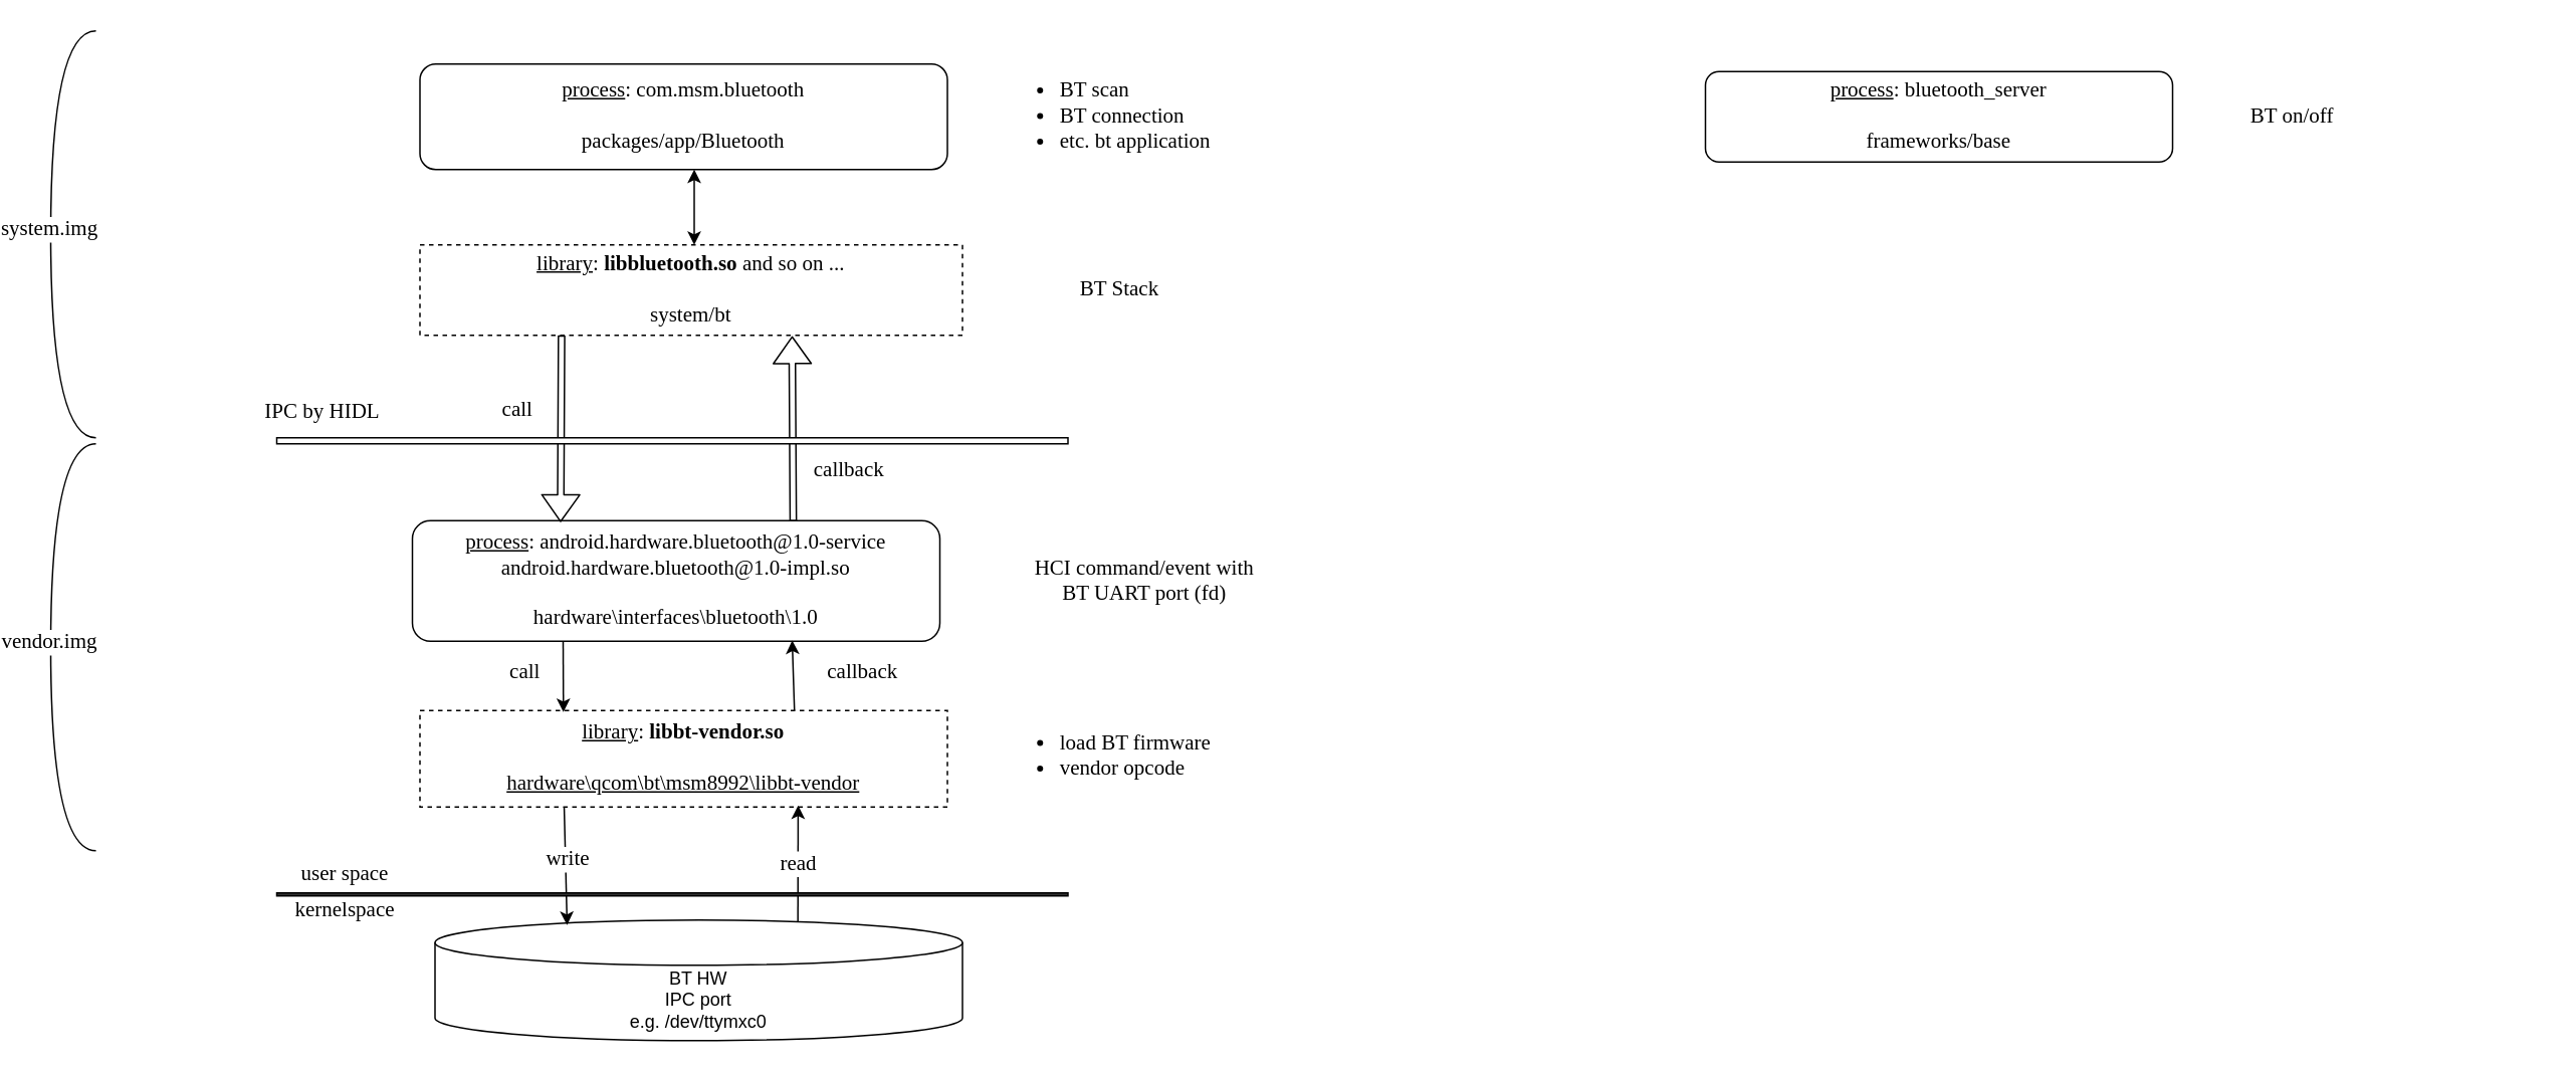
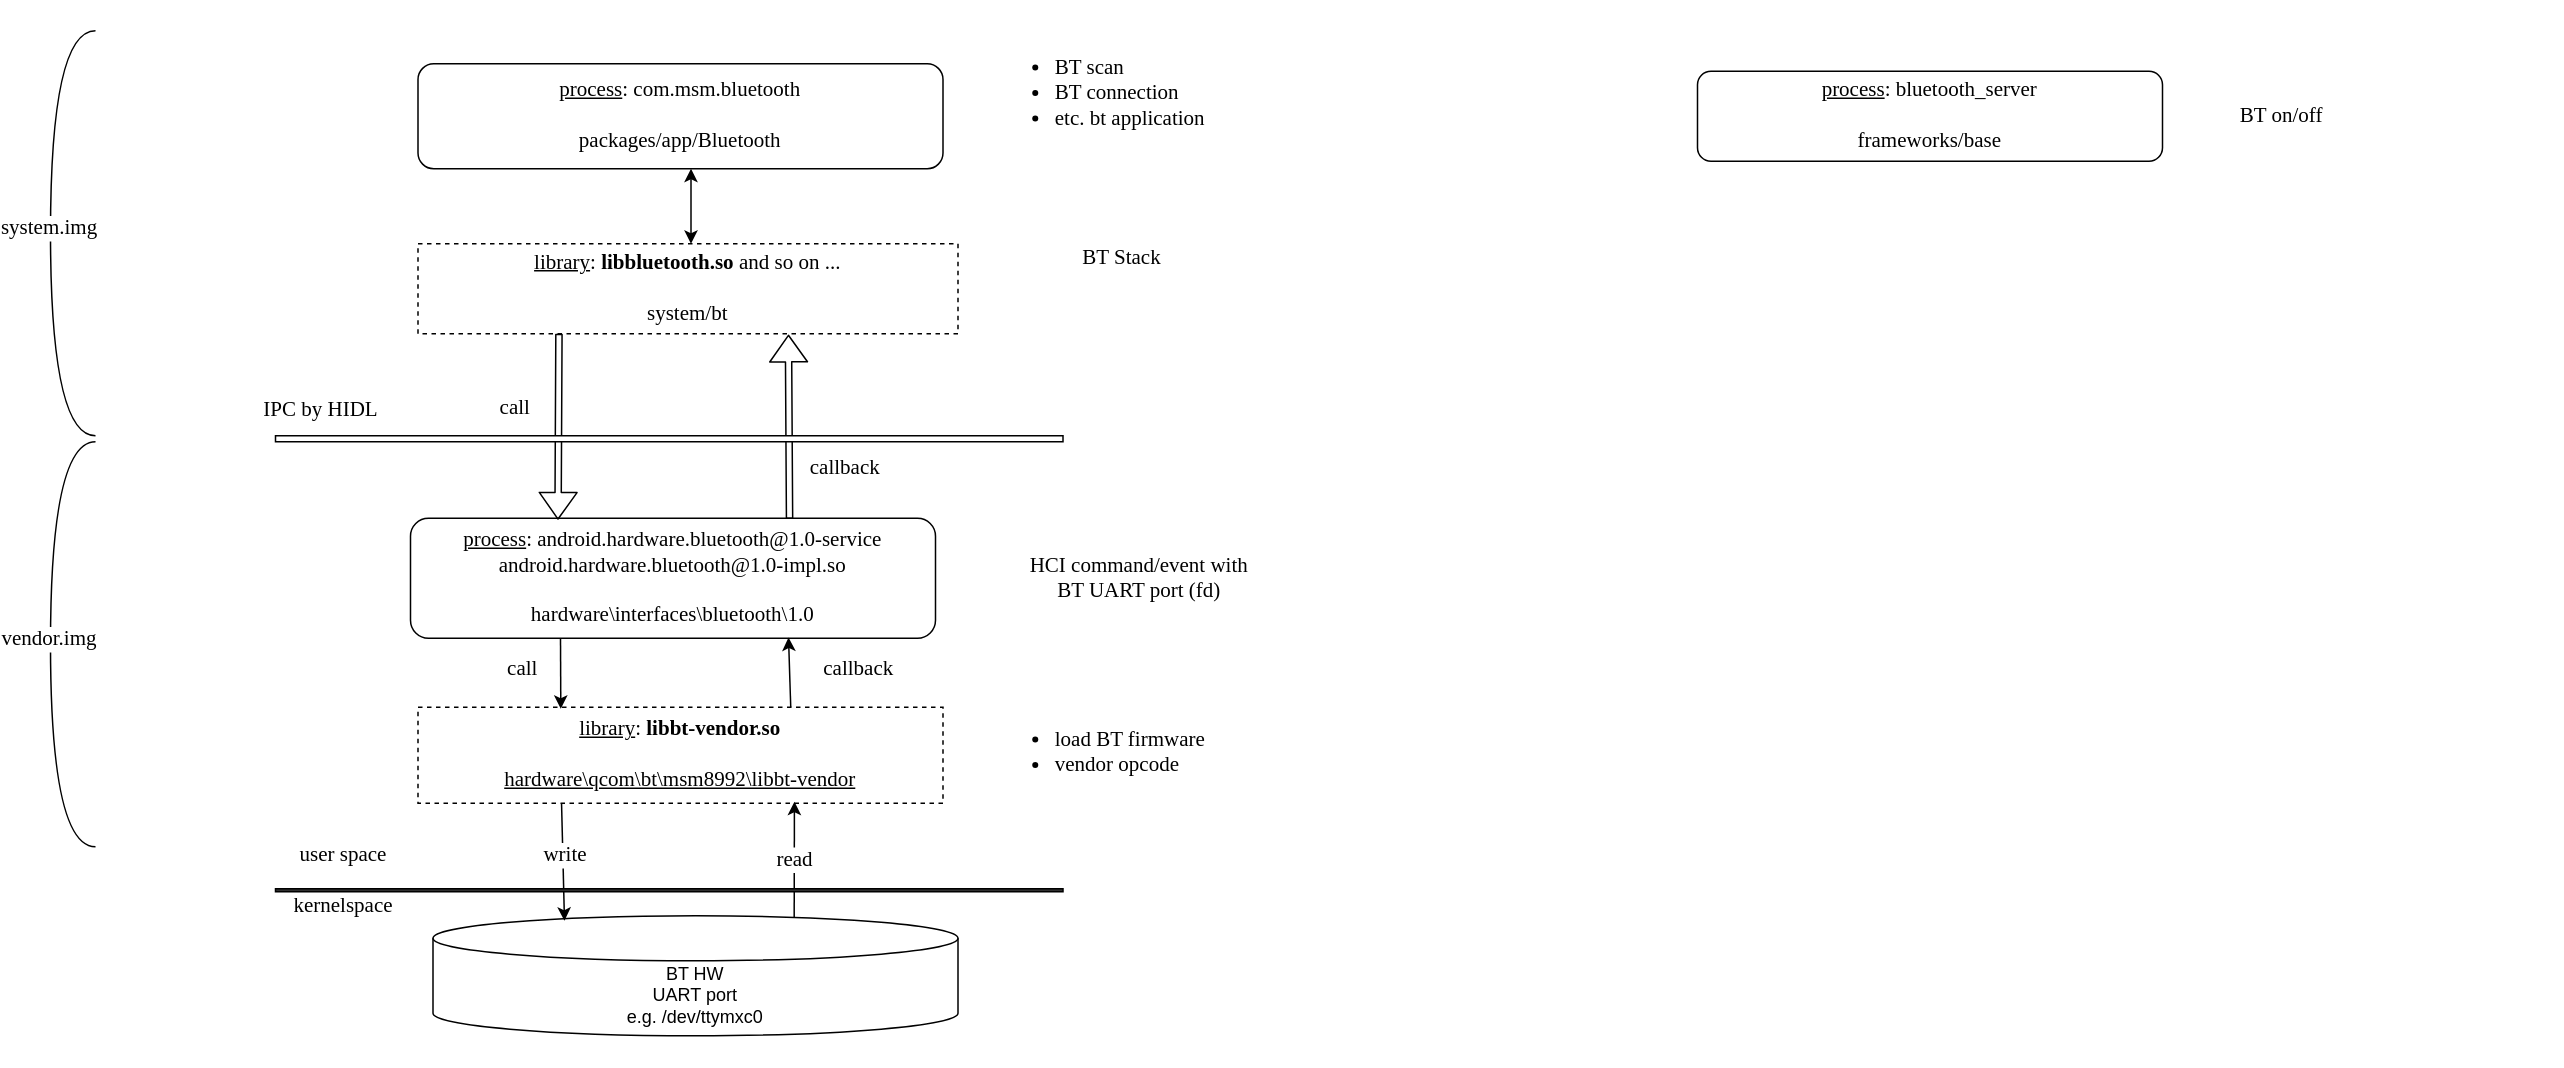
- <mxCell id="24" value="&lt;ul style=&quot;font-size: 14px&quot;&gt;&lt;li style=&quot;font-size: 14px&quot;&gt;&lt;font style=&quot;font-size: 14px&quot;&gt;BT scan&lt;/font&gt;&lt;/li&gt;&lt;li style=&quot;font-size: 14px&quot;&gt;&lt;font style=&quot;font-size: 14px&quot;&gt;BT connection&lt;/font&gt;&lt;/li&gt;&lt;li style=&quot;font-size: 14px&quot;&gt;&lt;font style=&quot;font-size: 14px&quot;&gt;etc. bt application&lt;/font&gt;&lt;/li&gt;&lt;/ul&gt;" style="text;html=1;strokeColor=none;fillColor=none;align=left;verticalAlign=middle;whiteSpace=wrap;rounded=0;fontSize=14;fontFamily=Comic Sans MS;" parent="1" vertex="1"><mxGeometry x="648" y="55" width="196" height="44" as="geometry" /></mxCell>
+ <mxCell id="24" value="&lt;ul style=&quot;font-size: 14px&quot;&gt;&lt;li style=&quot;font-size: 14px&quot;&gt;&lt;font style=&quot;font-size: 14px&quot;&gt;BT scan&lt;/font&gt;&lt;/li&gt;&lt;li style=&quot;font-size: 14px&quot;&gt;&lt;font style=&quot;font-size: 14px&quot;&gt;BT connection&lt;/font&gt;&lt;/li&gt;&lt;li style=&quot;font-size: 14px&quot;&gt;&lt;font style=&quot;font-size: 14px&quot;&gt;etc. bt application&lt;/font&gt;&lt;/li&gt;&lt;/ul&gt;" style="text;html=1;strokeColor=none;fillColor=none;align=left;verticalAlign=middle;whiteSpace=wrap;rounded=0;fontSize=14;fontFamily=Comic Sans MS;" parent="1" vertex="1"><mxGeometry x="648" y="40" width="196" height="44" as="geometry" /></mxCell>
- <mxCell id="25" value="&lt;div&gt;BT Stack&lt;/div&gt;" style="text;html=1;strokeColor=none;fillColor=none;align=center;verticalAlign=middle;whiteSpace=wrap;rounded=0;fontSize=14;fontFamily=Comic Sans MS;" parent="1" vertex="1"><mxGeometry x="648" y="170" width="163" height="44" as="geometry" /></mxCell>
+ <mxCell id="25" value="&lt;div&gt;BT Stack&lt;/div&gt;" style="text;html=1;strokeColor=none;fillColor=none;align=center;verticalAlign=middle;whiteSpace=wrap;rounded=0;fontSize=14;fontFamily=Comic Sans MS;" parent="1" vertex="1"><mxGeometry x="653" y="150" width="163" height="44" as="geometry" /></mxCell>
- <mxCell id="31" value="user space" style="text;html=1;strokeColor=none;fillColor=none;align=center;verticalAlign=middle;whiteSpace=wrap;rounded=0;fontFamily=Comic Sans MS;fontSize=14;" parent="1" vertex="1"><mxGeometry x="163" y="570" width="105" height="20" as="geometry" /></mxCell>
+ <mxCell id="31" value="user space" style="text;html=1;strokeColor=none;fillColor=none;align=center;verticalAlign=middle;whiteSpace=wrap;rounded=0;fontFamily=Comic Sans MS;fontSize=14;" parent="1" vertex="1"><mxGeometry x="163" y="560" width="105" height="20" as="geometry" /></mxCell>
- <mxCell id="27" value="BT HW&lt;br&gt;IPC port &lt;br&gt;e.g. /dev/ttymxc0" style="shape=cylinder3;whiteSpace=wrap;html=1;boundedLbl=1;backgroundOutline=1;size=15;" parent="1" vertex="1"><mxGeometry x="275" y="610" width="350" height="80" as="geometry" /></mxCell>
+ <mxCell id="27" value="BT HW&lt;br&gt;UART port &lt;br&gt;e.g. /dev/ttymxc0" style="shape=cylinder3;whiteSpace=wrap;html=1;boundedLbl=1;backgroundOutline=1;size=15;" parent="1" vertex="1"><mxGeometry x="275" y="610" width="350" height="80" as="geometry" /></mxCell>
